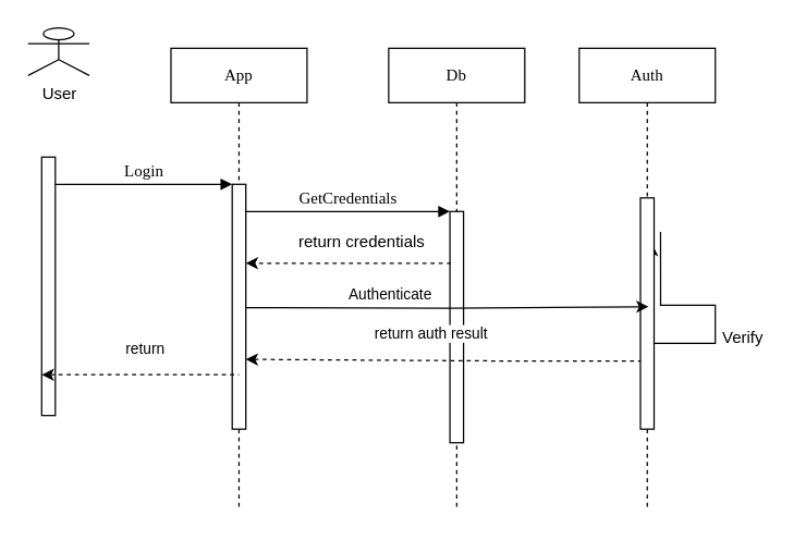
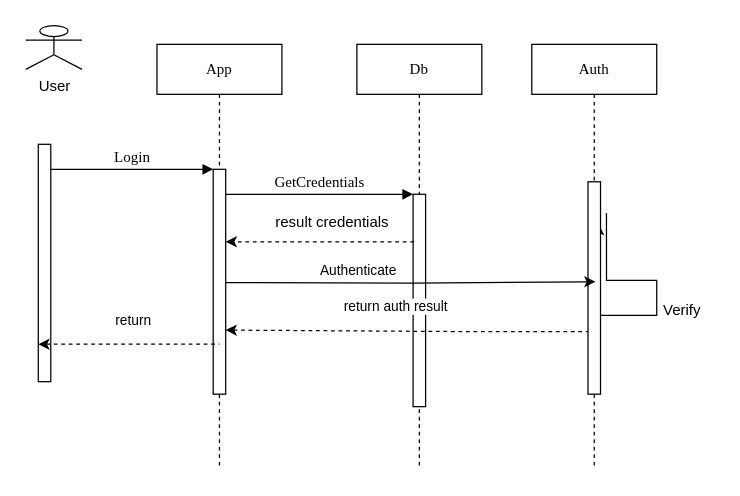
- <mxCell id="14" value="return credentials" style="text;html=1;align=center;verticalAlign=middle;resizable=0;points=[];autosize=1;strokeColor=none;fillColor=none;" vertex="1" parent="1"><mxGeometry x="205" y="163" width="120" height="30" as="geometry" /></mxCell>
+ <mxCell id="14" value="result credentials" style="text;html=1;align=center;verticalAlign=middle;resizable=0;points=[];autosize=1;strokeColor=none;fillColor=none;" vertex="1" parent="1"><mxGeometry x="205" y="163" width="120" height="30" as="geometry" /></mxCell>
